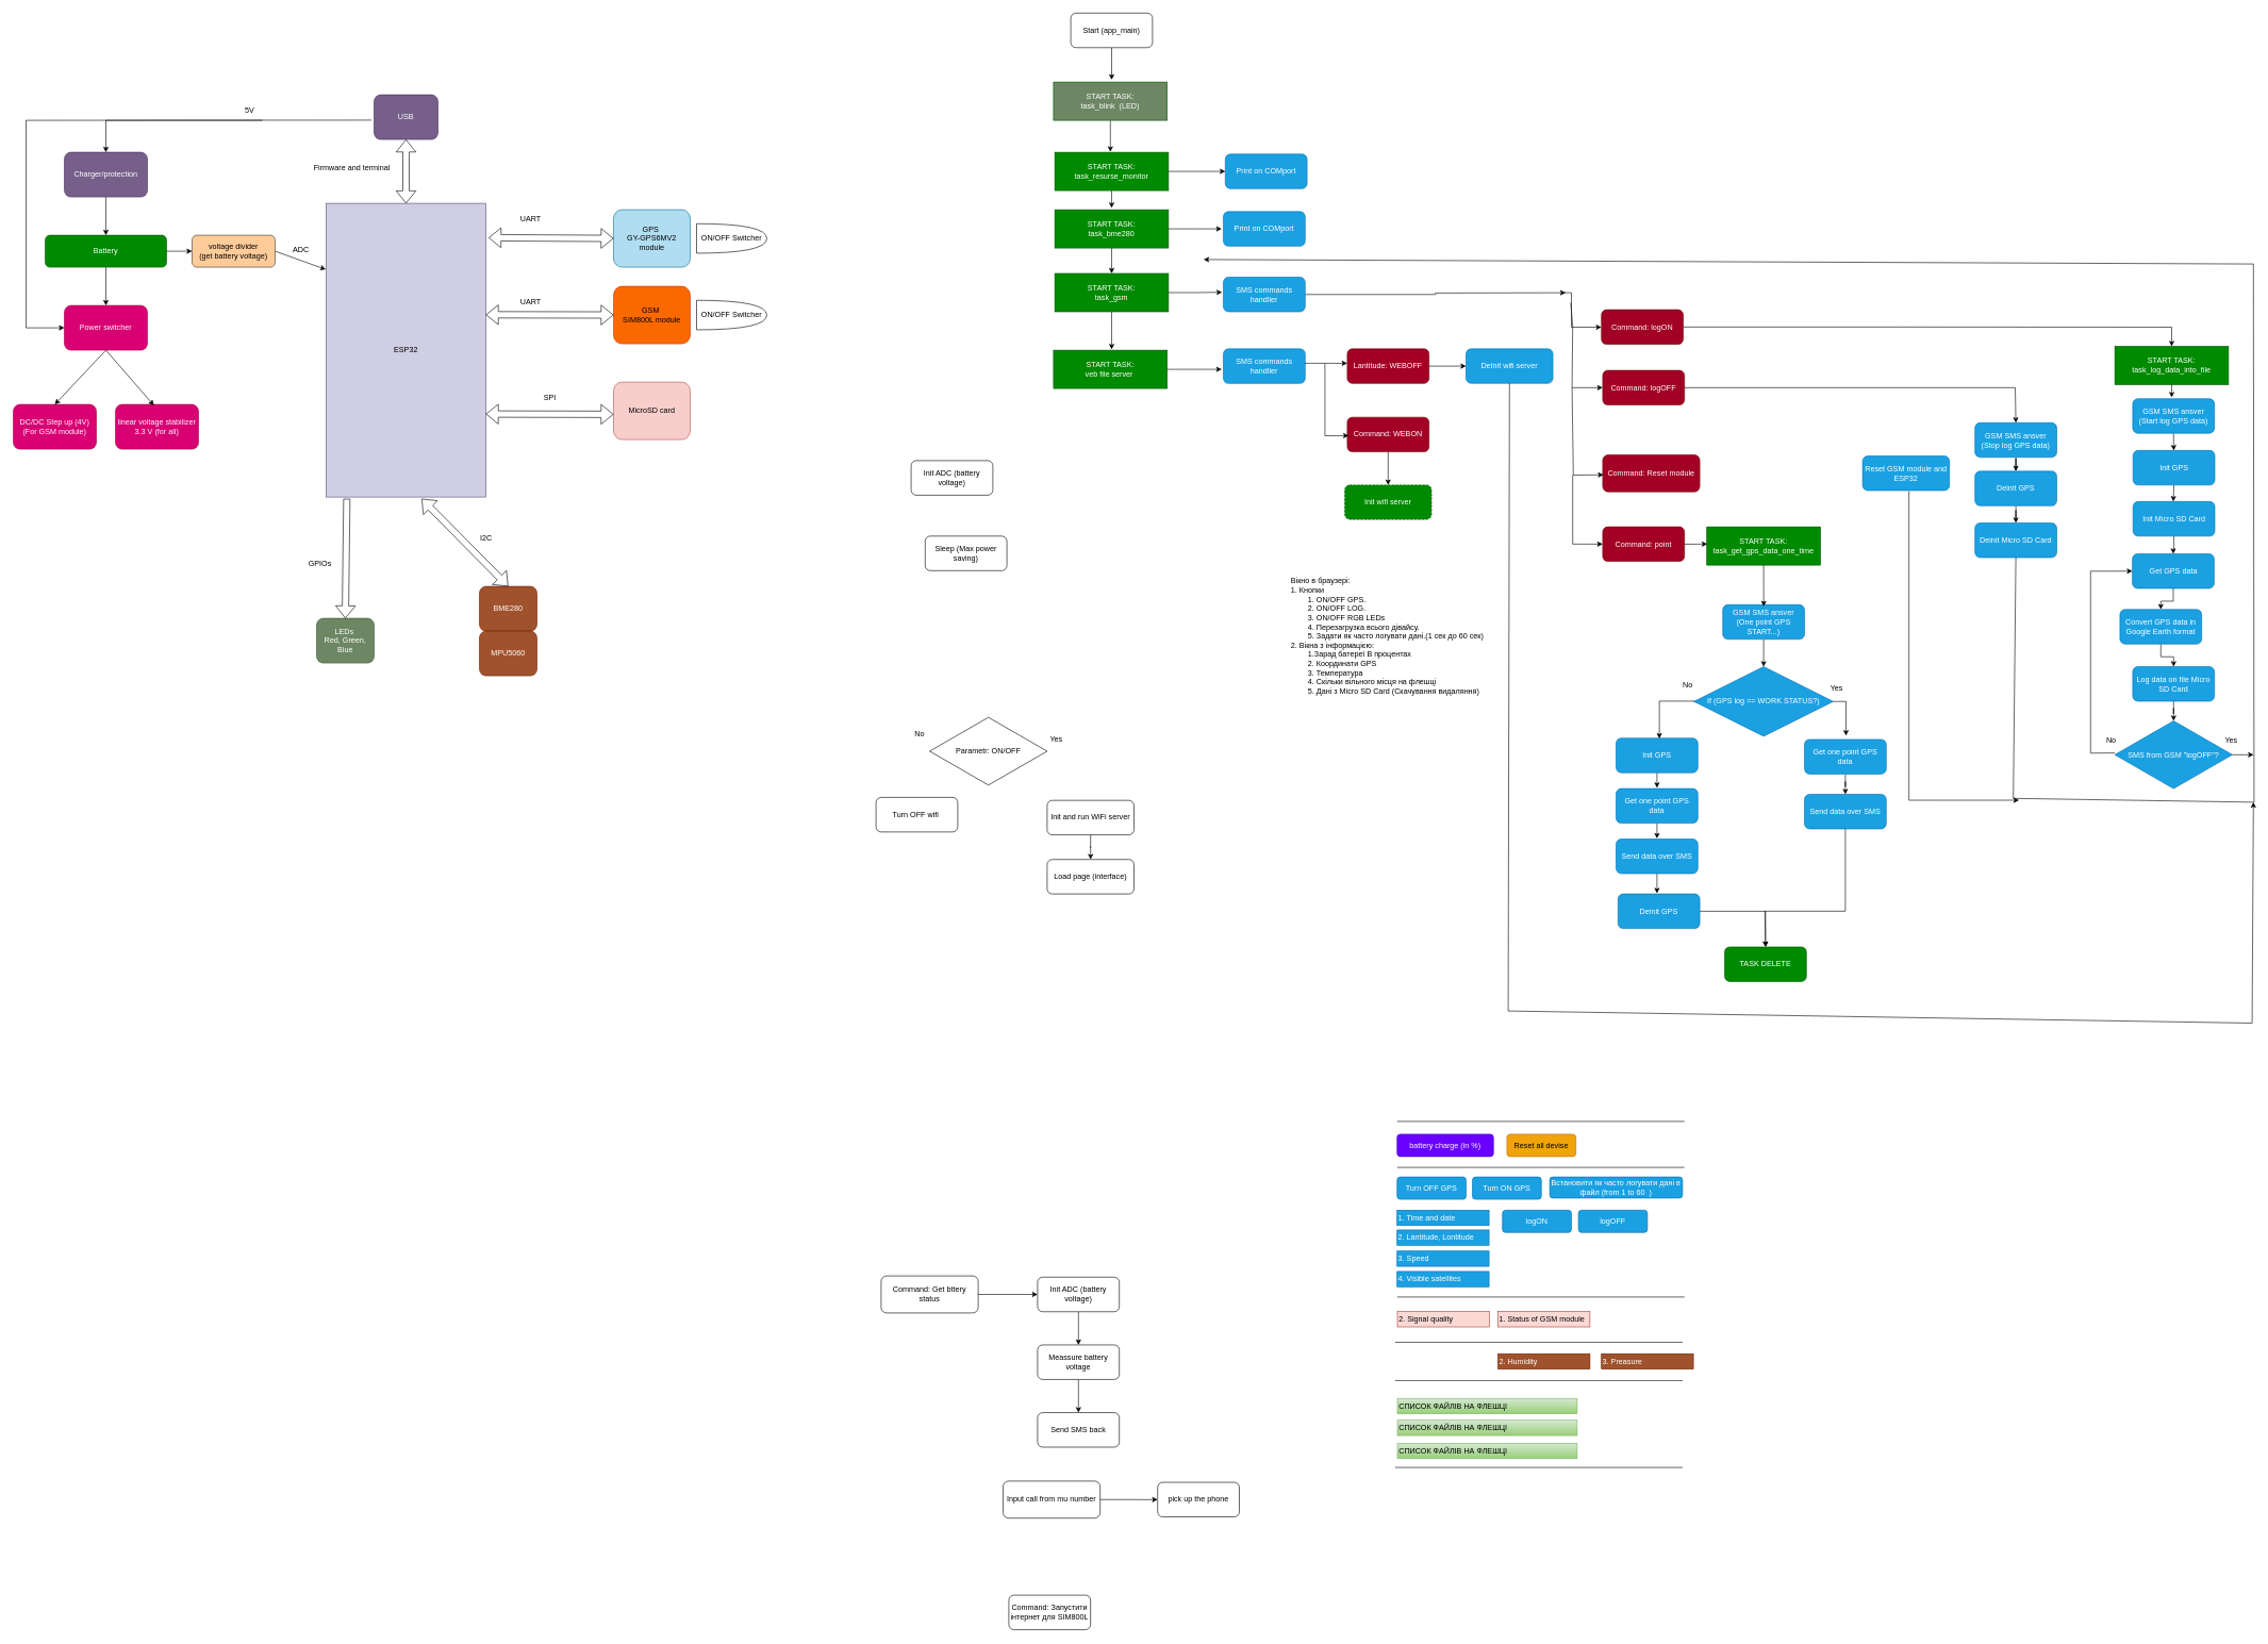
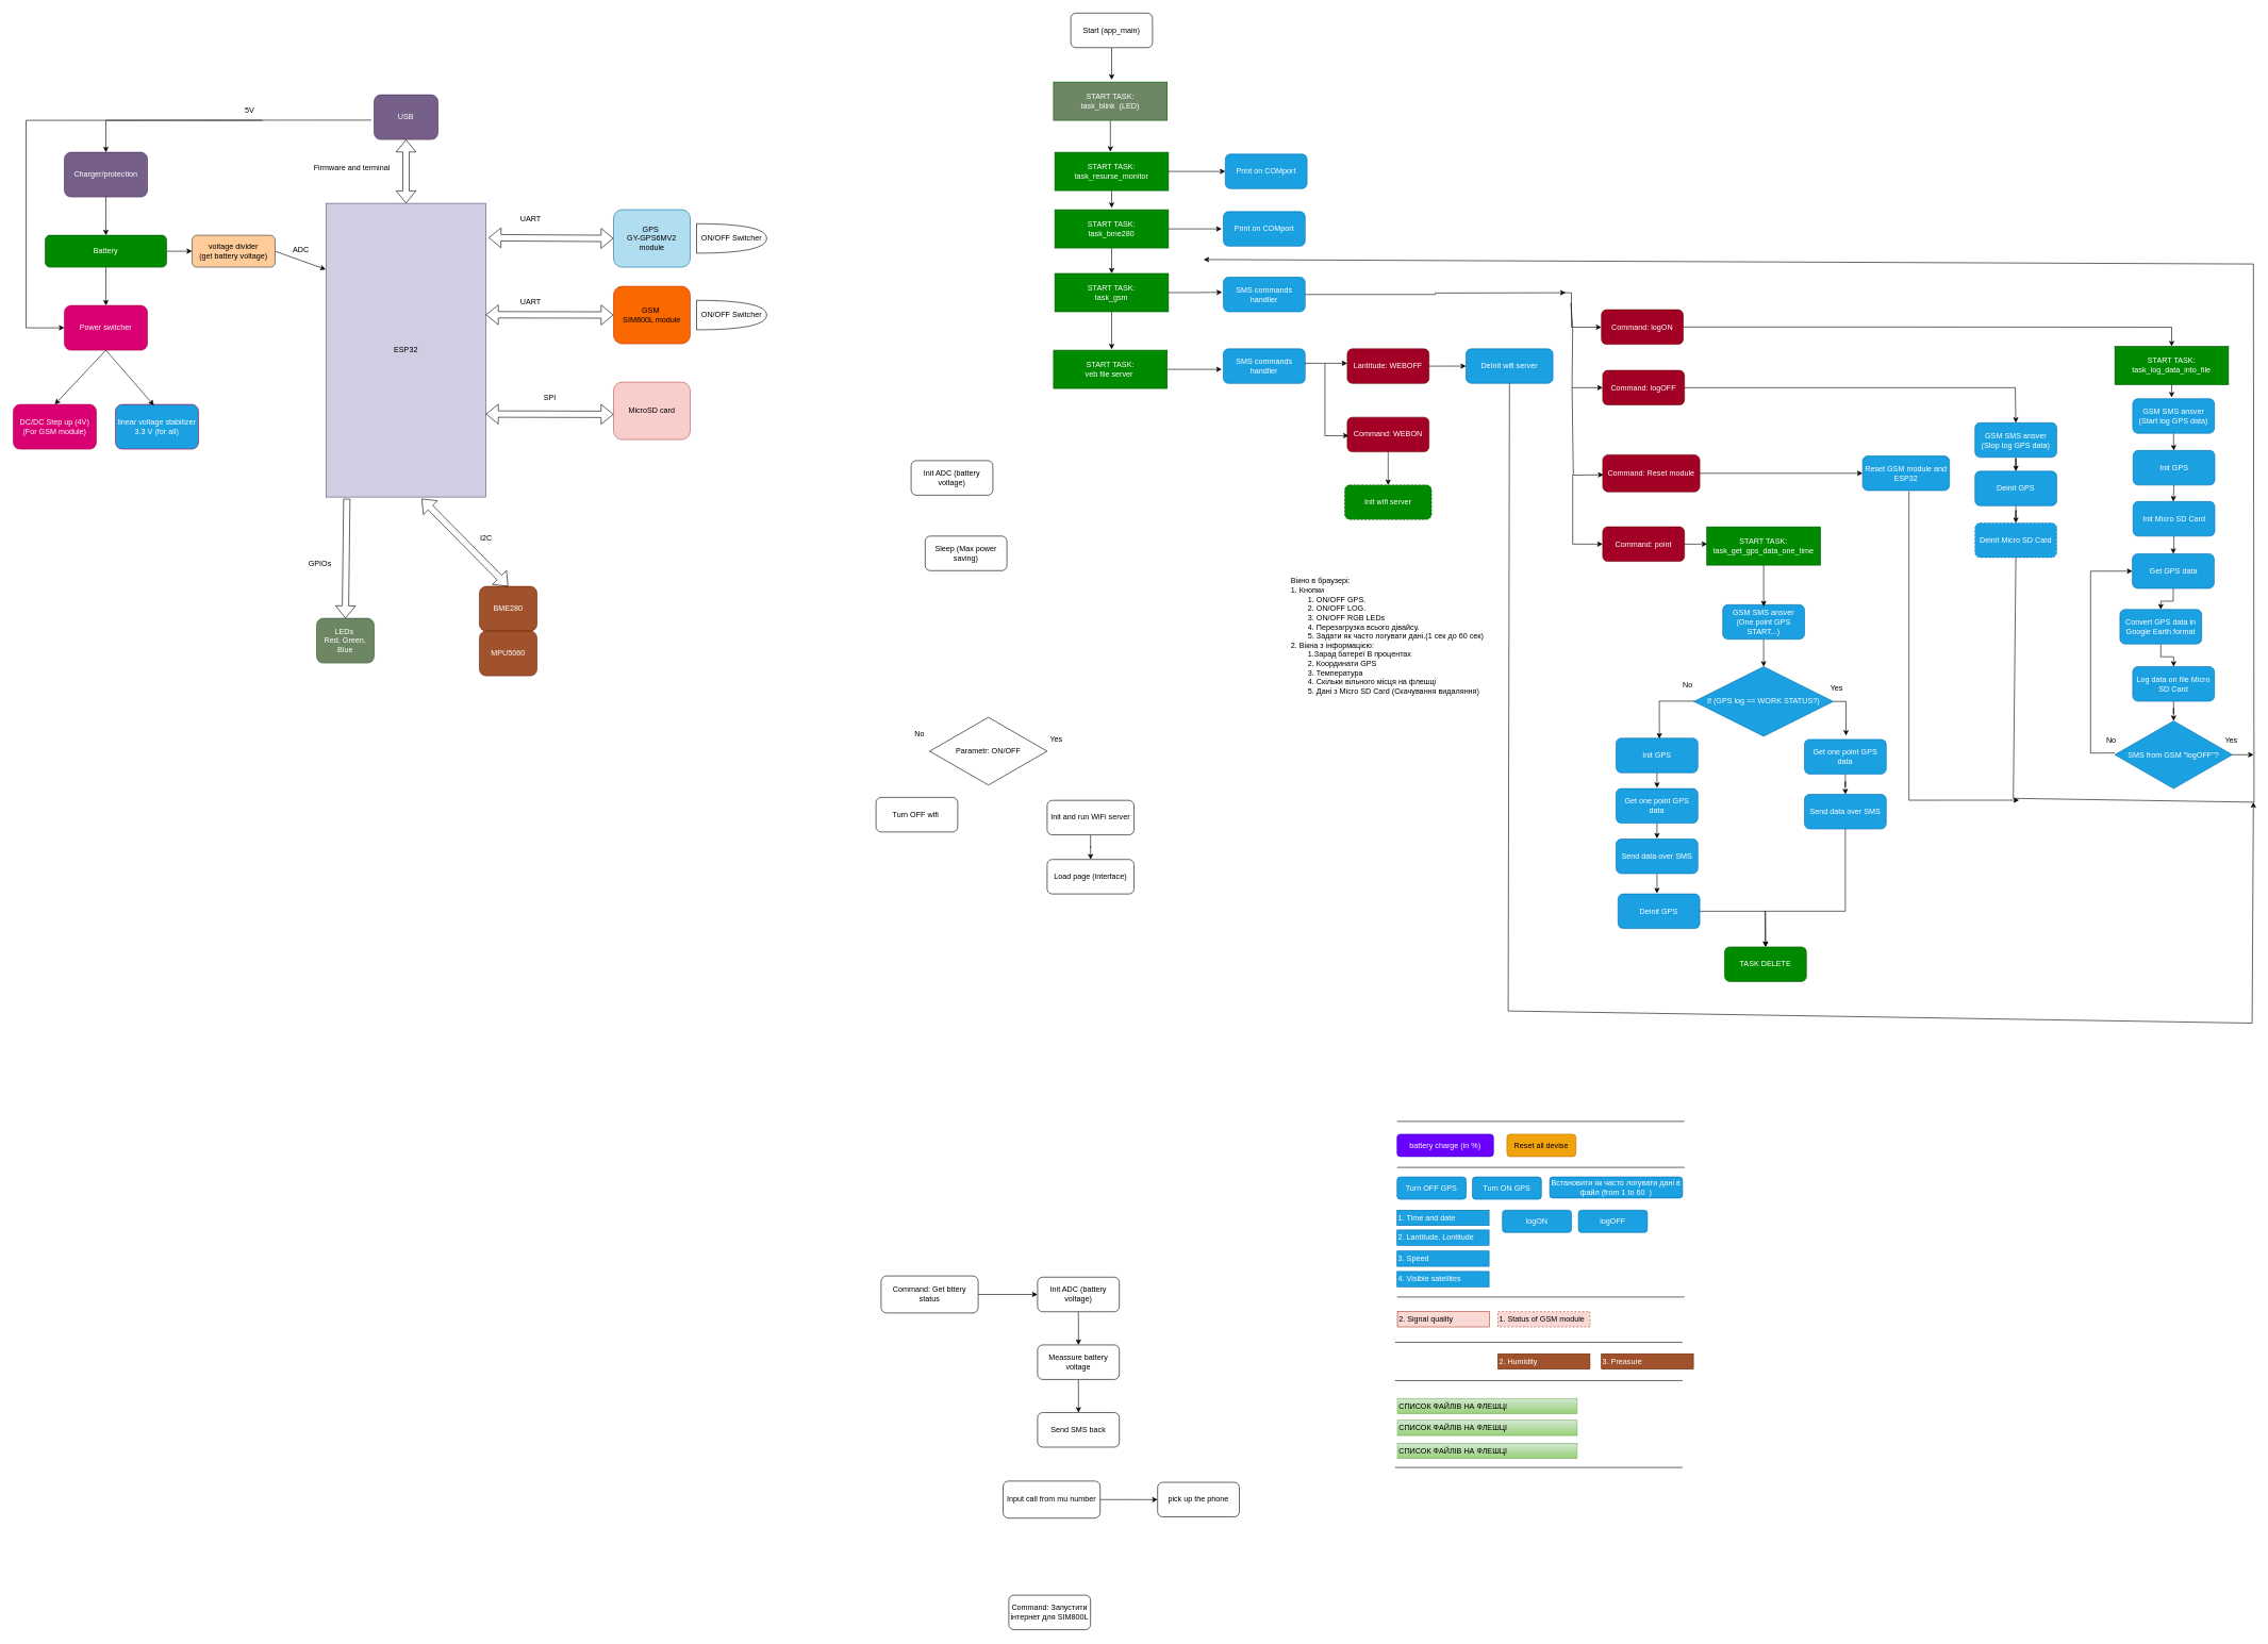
- <mxCell id="15" value="linear voltage stabilizer 3.3 V (for all)" style="rounded=1;whiteSpace=wrap;html=1;fillColor=#d80073;fontColor=#ffffff;strokeColor=#A50040;" parent="1" vertex="1"><mxGeometry x="180" y="633" width="130" height="70" as="geometry" /></mxCell>
+ <mxCell id="15" value="linear voltage stabilizer 3.3 V (for all)" style="rounded=1;whiteSpace=wrap;html=1;fillColor=#1ba1e2;fontColor=#ffffff;strokeColor=#A50040;" parent="1" vertex="1"><mxGeometry x="180" y="633" width="130" height="70" as="geometry" /></mxCell>
+ <mxCell id="43" value="" style="edgeStyle=orthogonalEdgeStyle;rounded=0;orthogonalLoop=1;jettySize=auto;html=1;" parent="1" source="44" target="52" edge="1"><mxGeometry relative="1" as="geometry" /></mxCell>
- <mxCell id="93" value="Deinit Micro SD Card" style="rounded=1;whiteSpace=wrap;html=1;fillColor=#1ba1e2;fontColor=#ffffff;strokeColor=#006EAF;" parent="1" vertex="1"><mxGeometry x="3092" y="818.7" width="128" height="54.12" as="geometry" /></mxCell>
+ <mxCell id="93" value="Deinit Micro SD Card" style="rounded=1;whiteSpace=wrap;html=1;fillColor=#1ba1e2;fontColor=#ffffff;strokeColor=#006EAF;dashed=1;" parent="1" vertex="1"><mxGeometry x="3092" y="818.7" width="128" height="54.12" as="geometry" /></mxCell>
- <mxCell id="163" value="1. Status of GSM module" style="rounded=0;whiteSpace=wrap;html=1;fillColor=#fad9d5;strokeColor=#ae4132;align=left;" parent="1" vertex="1"><mxGeometry x="2345" y="2053.88" width="144" height="24" as="geometry" /></mxCell>
+ <mxCell id="163" value="1. Status of GSM module" style="rounded=0;whiteSpace=wrap;html=1;fillColor=#fad9d5;strokeColor=#ae4132;align=left;dashed=1;" parent="1" vertex="1"><mxGeometry x="2345" y="2053.88" width="144" height="24" as="geometry" /></mxCell>
